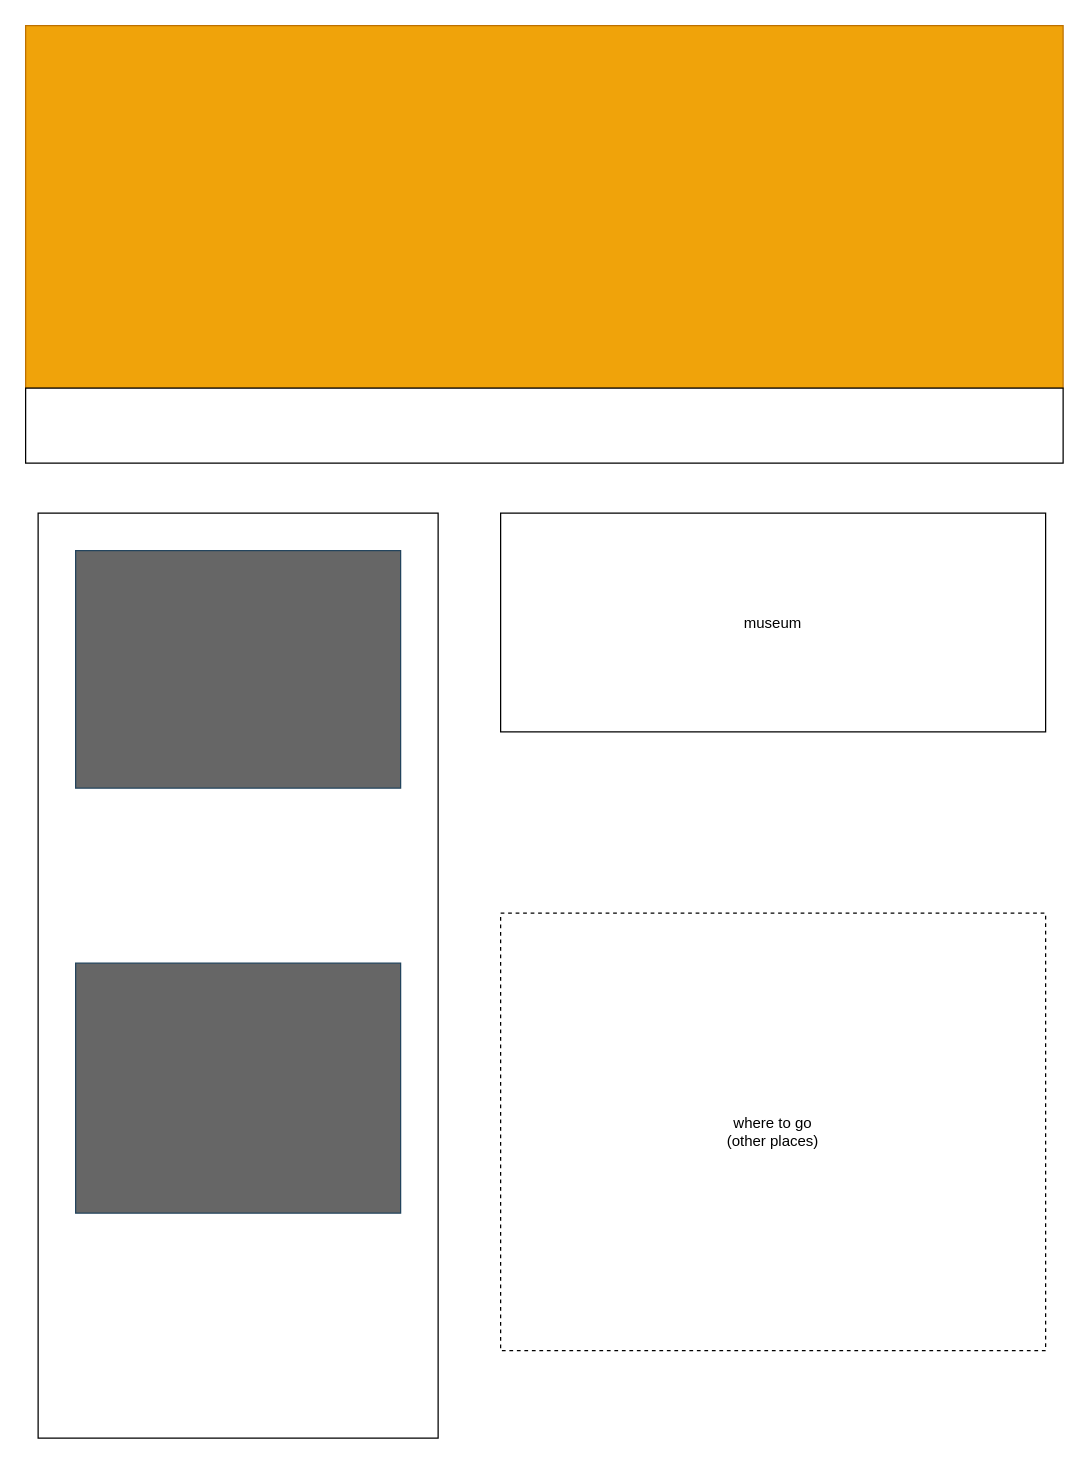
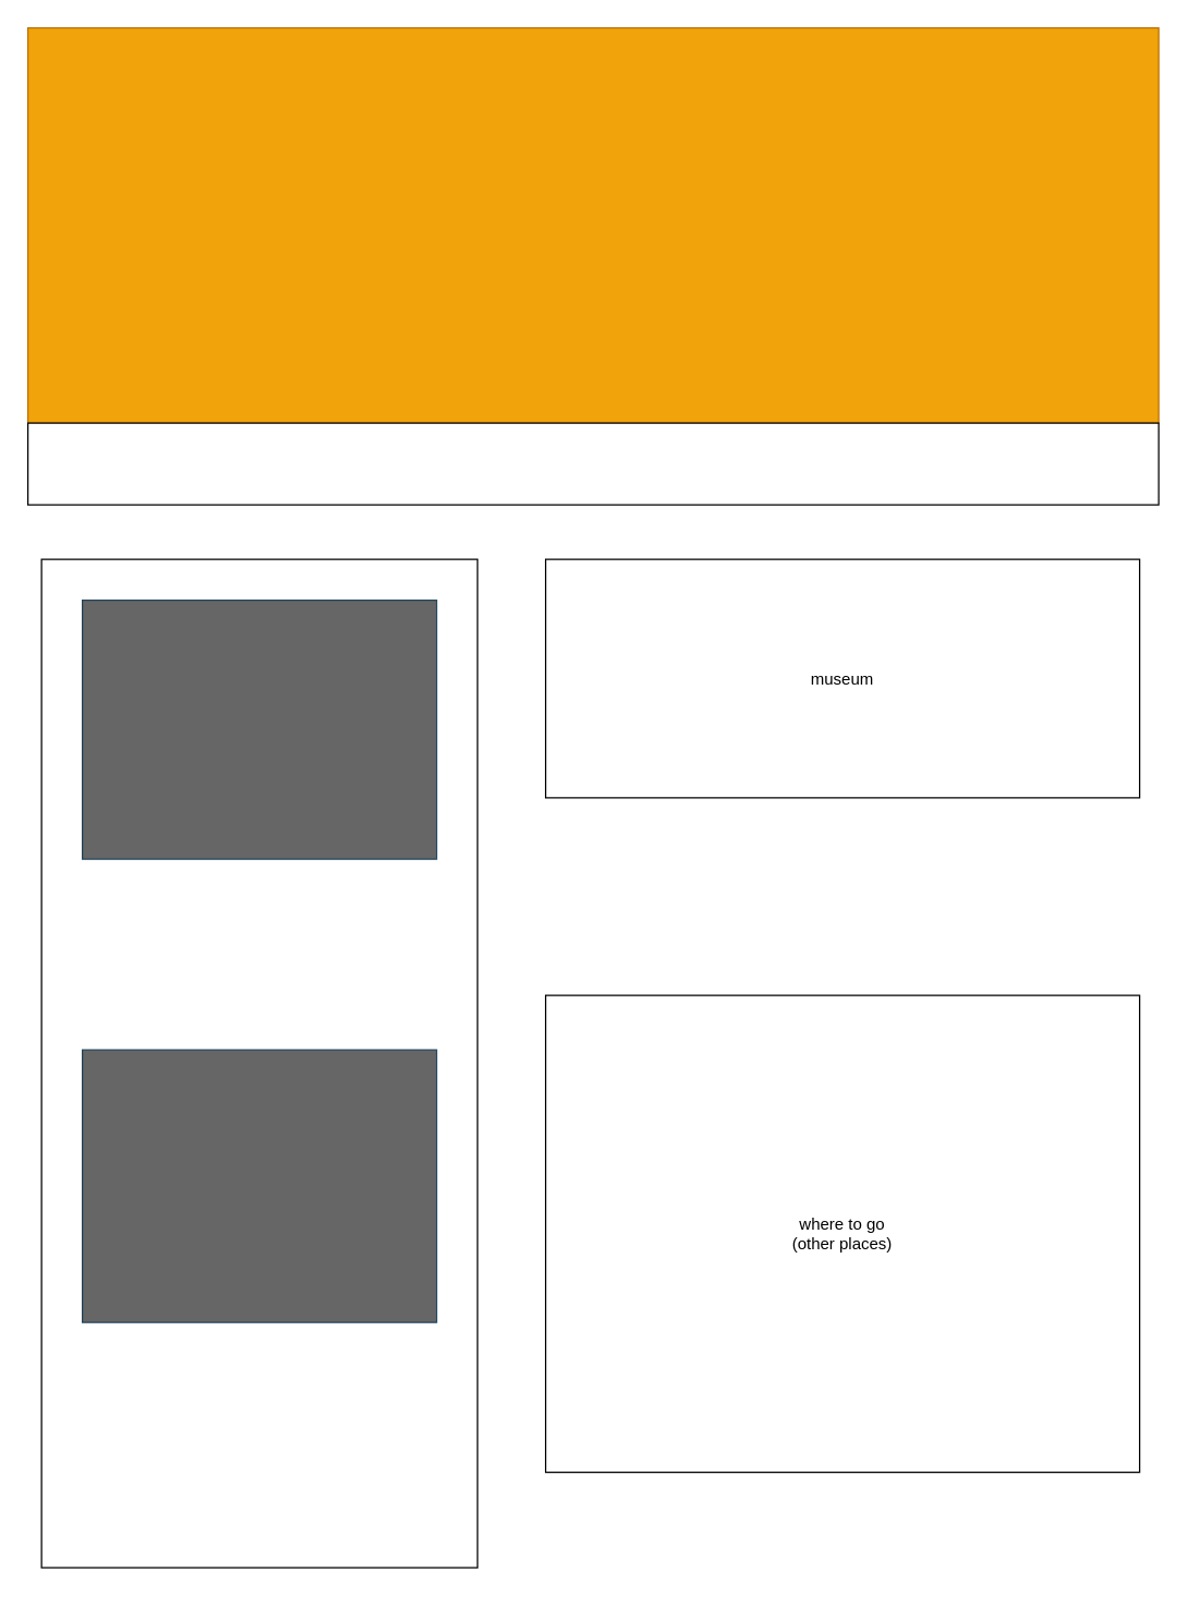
- <mxCell id="6" value="where to go&lt;br&gt;(other places)" style="rounded=0;whiteSpace=wrap;html=1;dashed=1;" vertex="1" parent="1"><mxGeometry x="400" y="730" width="436" height="350" as="geometry" /></mxCell>
+ <mxCell id="6" value="where to go&lt;br&gt;(other places)" style="rounded=0;whiteSpace=wrap;html=1;" vertex="1" parent="1"><mxGeometry x="400" y="730" width="436" height="350" as="geometry" /></mxCell>
